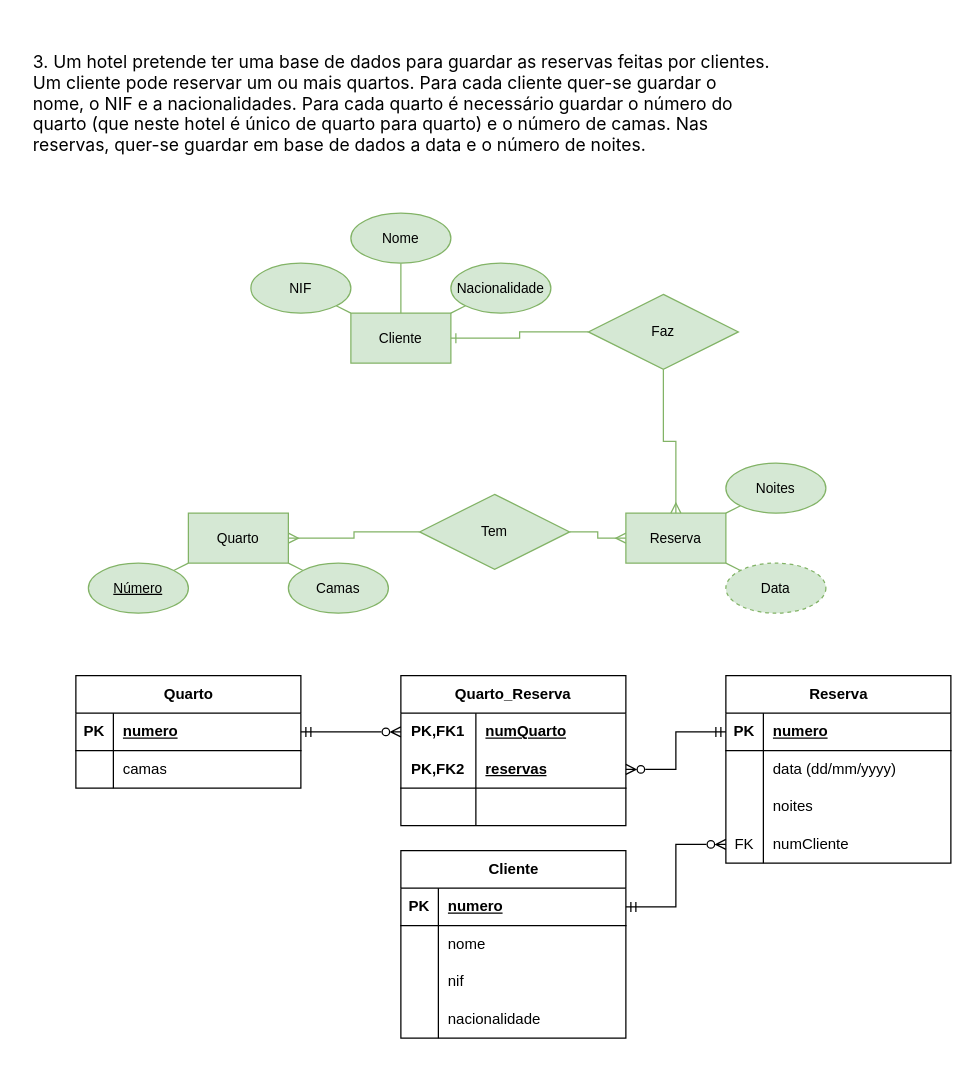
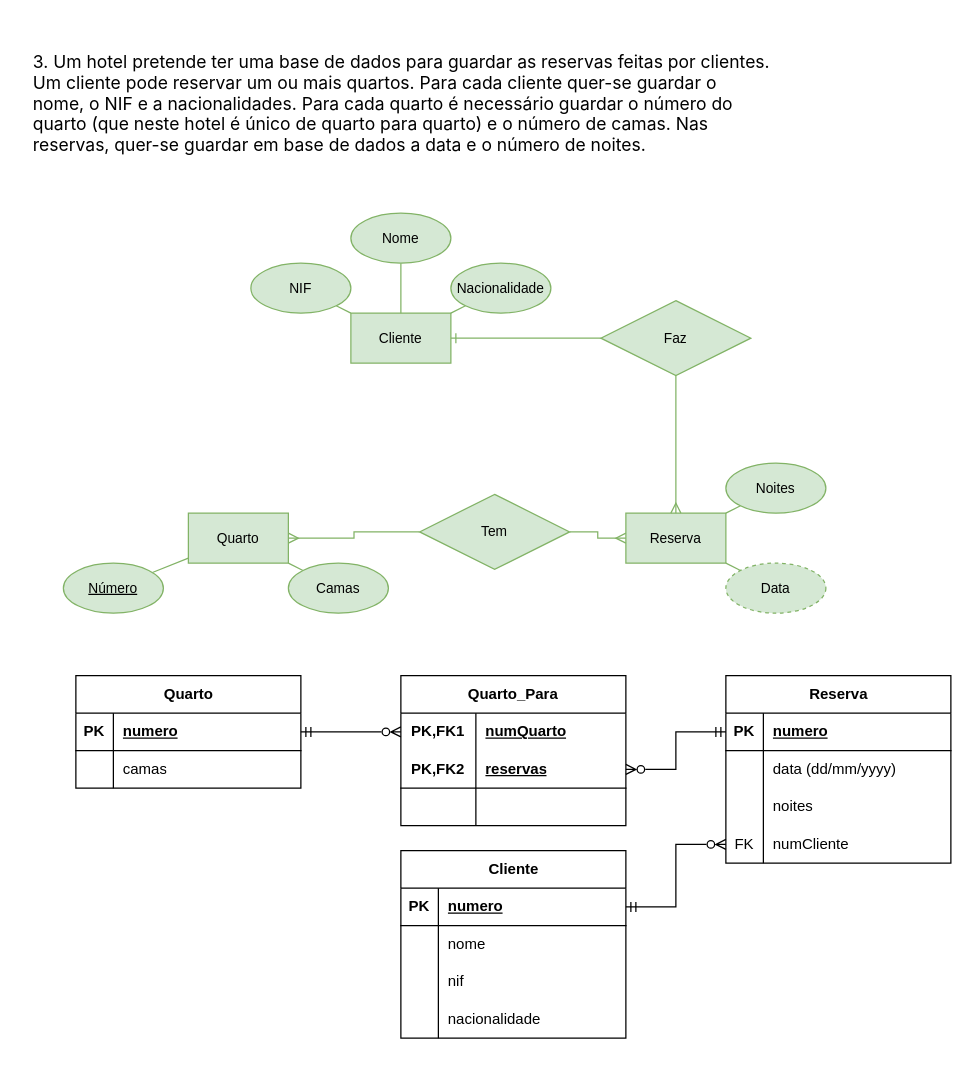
- <mxCell id="19" value="Faz" style="shape=rhombus;perimeter=rhombusPerimeter;whiteSpace=wrap;html=1;align=center;fontFamily=Helvetica;fontSize=11;labelBackgroundColor=none;fillColor=#d5e8d4;strokeColor=#82b366;" parent="1" vertex="1"><mxGeometry x="470" y="235" width="120" height="60" as="geometry" /></mxCell>
+ <mxCell id="19" value="Faz" style="shape=rhombus;perimeter=rhombusPerimeter;whiteSpace=wrap;html=1;align=center;fontFamily=Helvetica;fontSize=11;labelBackgroundColor=none;fillColor=#d5e8d4;strokeColor=#82b366;" parent="1" vertex="1"><mxGeometry x="480" y="240" width="120" height="60" as="geometry" /></mxCell>
- <mxCell id="14" value="Número" style="ellipse;whiteSpace=wrap;html=1;align=center;fontFamily=Helvetica;fontSize=11;labelBackgroundColor=none;strokeColor=#82b366;verticalAlign=middle;fontStyle=4;fillColor=#d5e8d4;" parent="1" vertex="1"><mxGeometry x="70" y="450" width="80" height="40" as="geometry" /></mxCell>
+ <mxCell id="14" value="Número" style="ellipse;whiteSpace=wrap;html=1;align=center;fontFamily=Helvetica;fontSize=11;labelBackgroundColor=none;strokeColor=#82b366;verticalAlign=middle;fontStyle=4;fillColor=#d5e8d4;" parent="1" vertex="1"><mxGeometry x="50" y="450" width="80" height="40" as="geometry" /></mxCell>
- <mxCell id="59" value="Quarto_Reserva" style="shape=table;startSize=30;container=1;collapsible=1;childLayout=tableLayout;fixedRows=1;rowLines=0;fontStyle=1;align=center;resizeLast=1;html=1;whiteSpace=wrap;" vertex="1" parent="1"><mxGeometry x="320" y="540" width="180" height="120" as="geometry" /></mxCell>
+ <mxCell id="59" value="Quarto_Para" style="shape=table;startSize=30;container=1;collapsible=1;childLayout=tableLayout;fixedRows=1;rowLines=0;fontStyle=1;align=center;resizeLast=1;html=1;whiteSpace=wrap;" vertex="1" parent="1"><mxGeometry x="320" y="540" width="180" height="120" as="geometry" /></mxCell>
